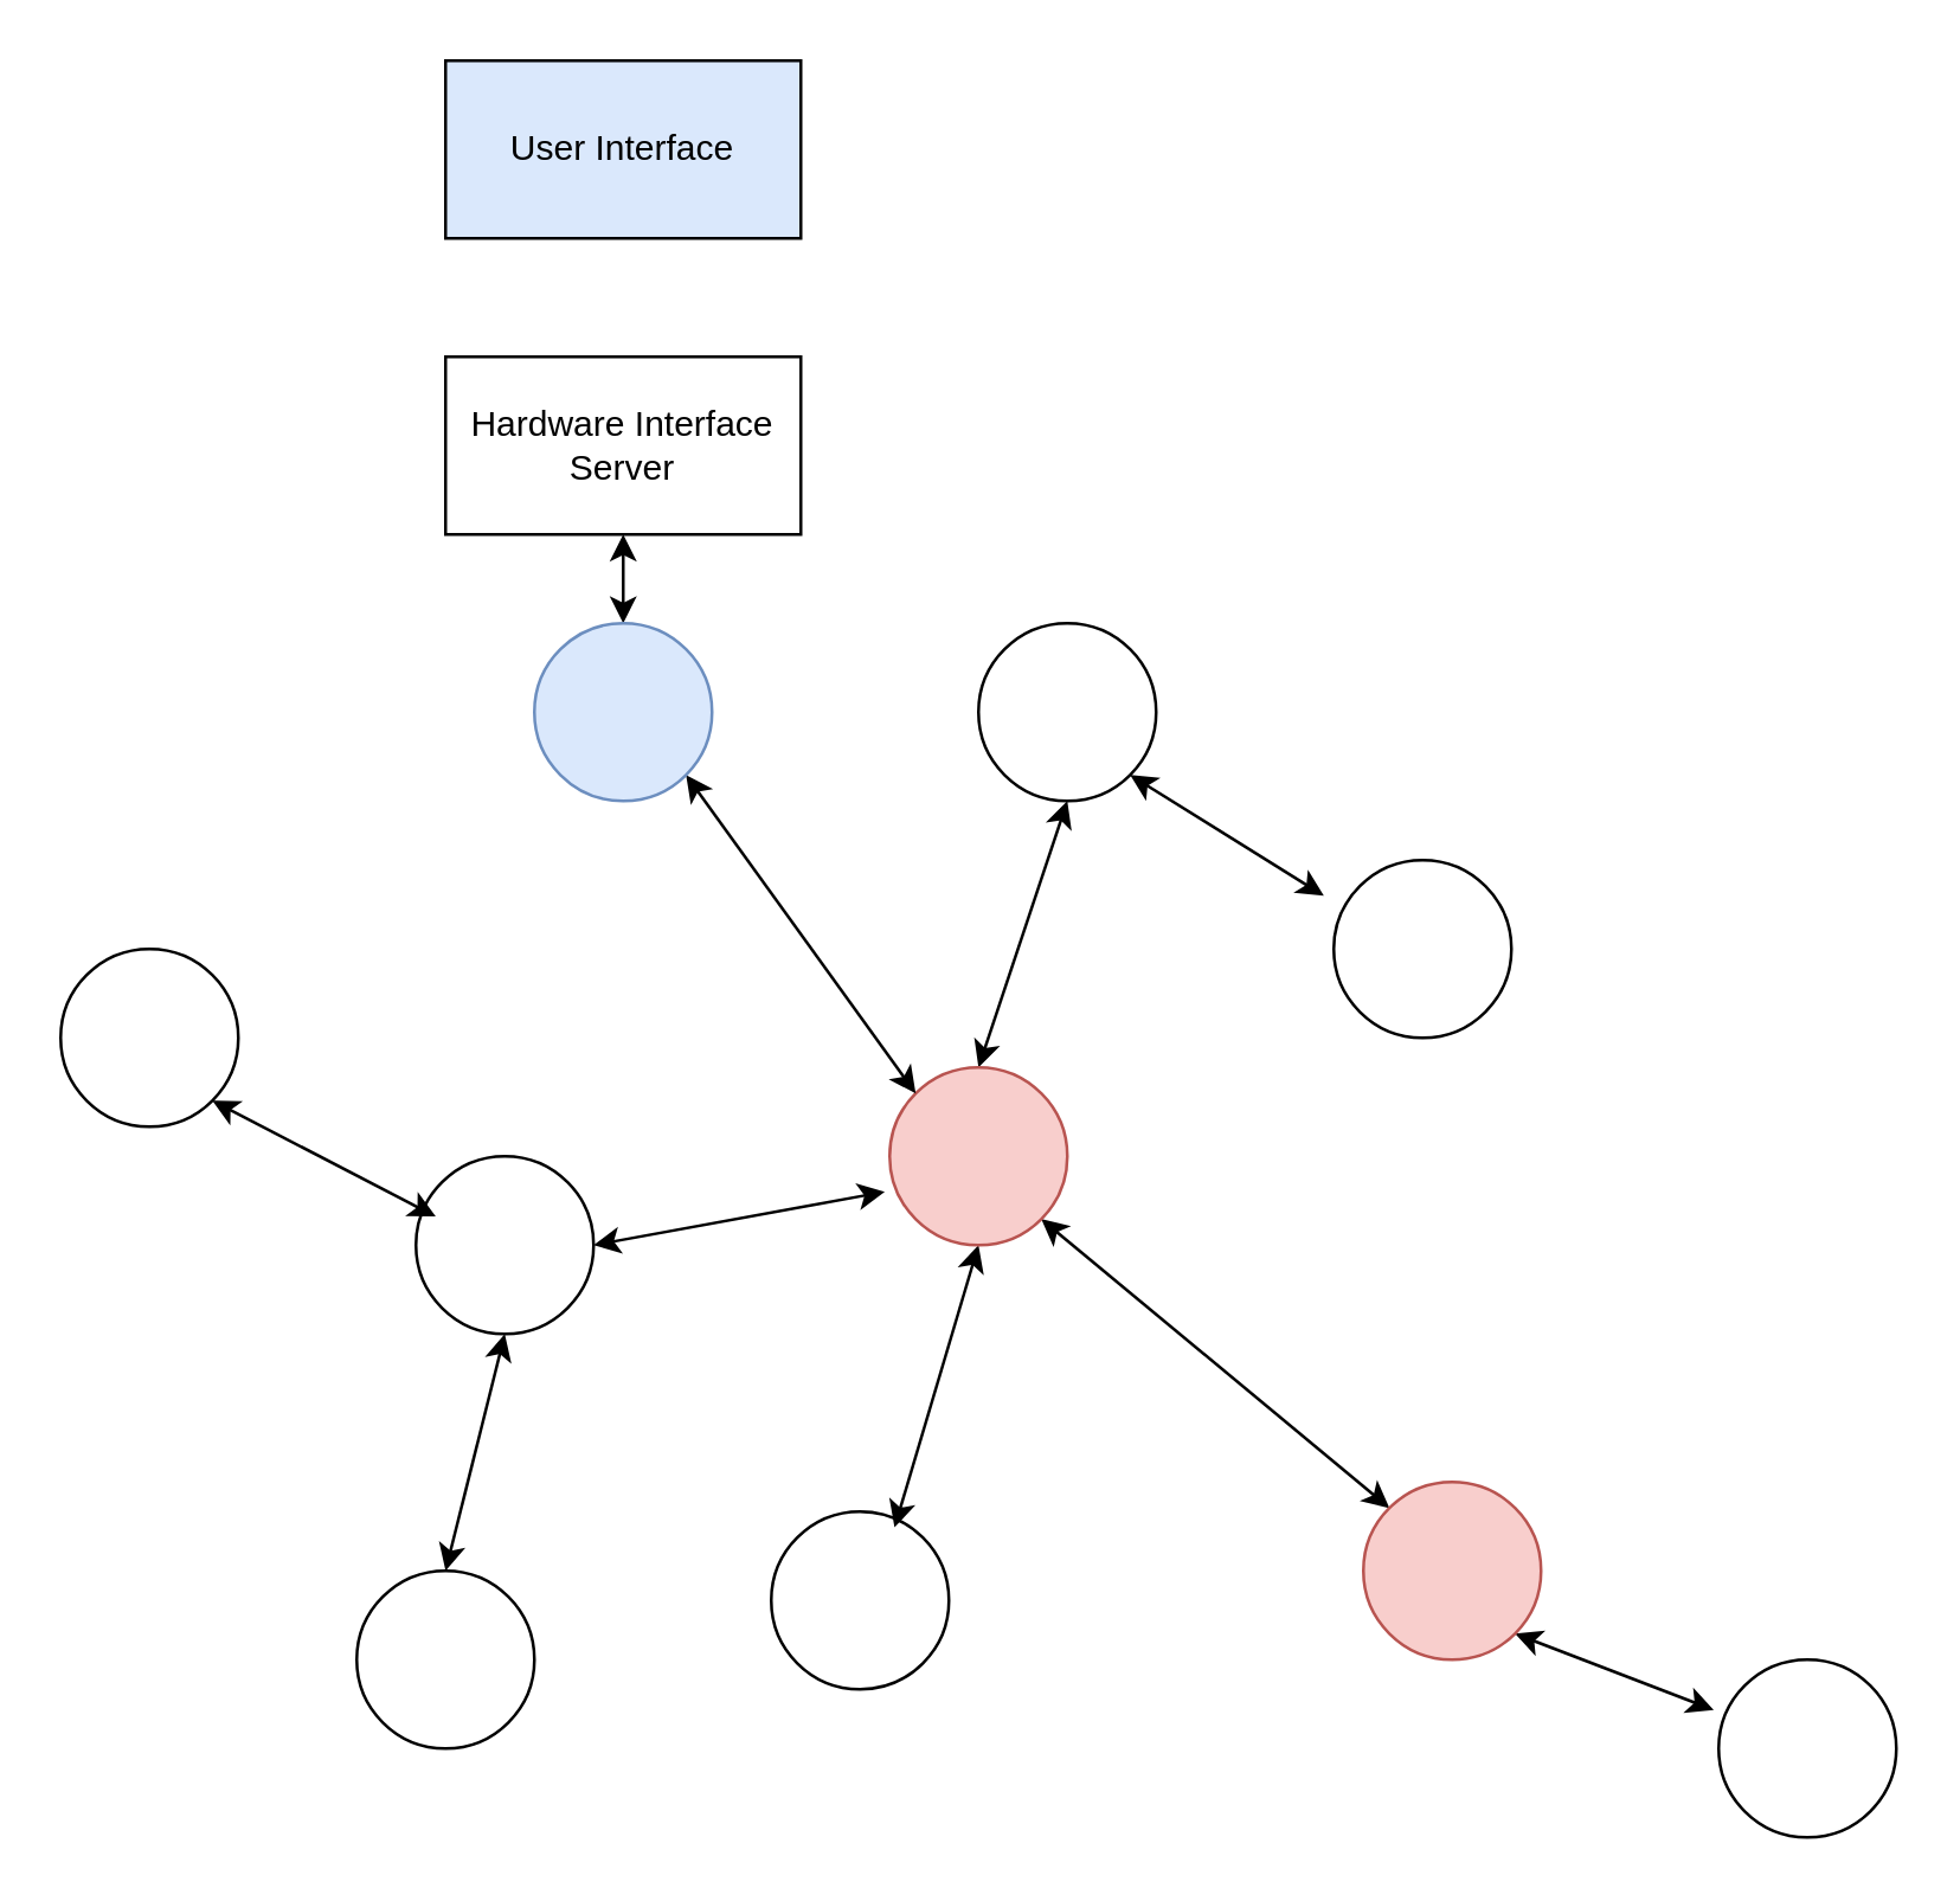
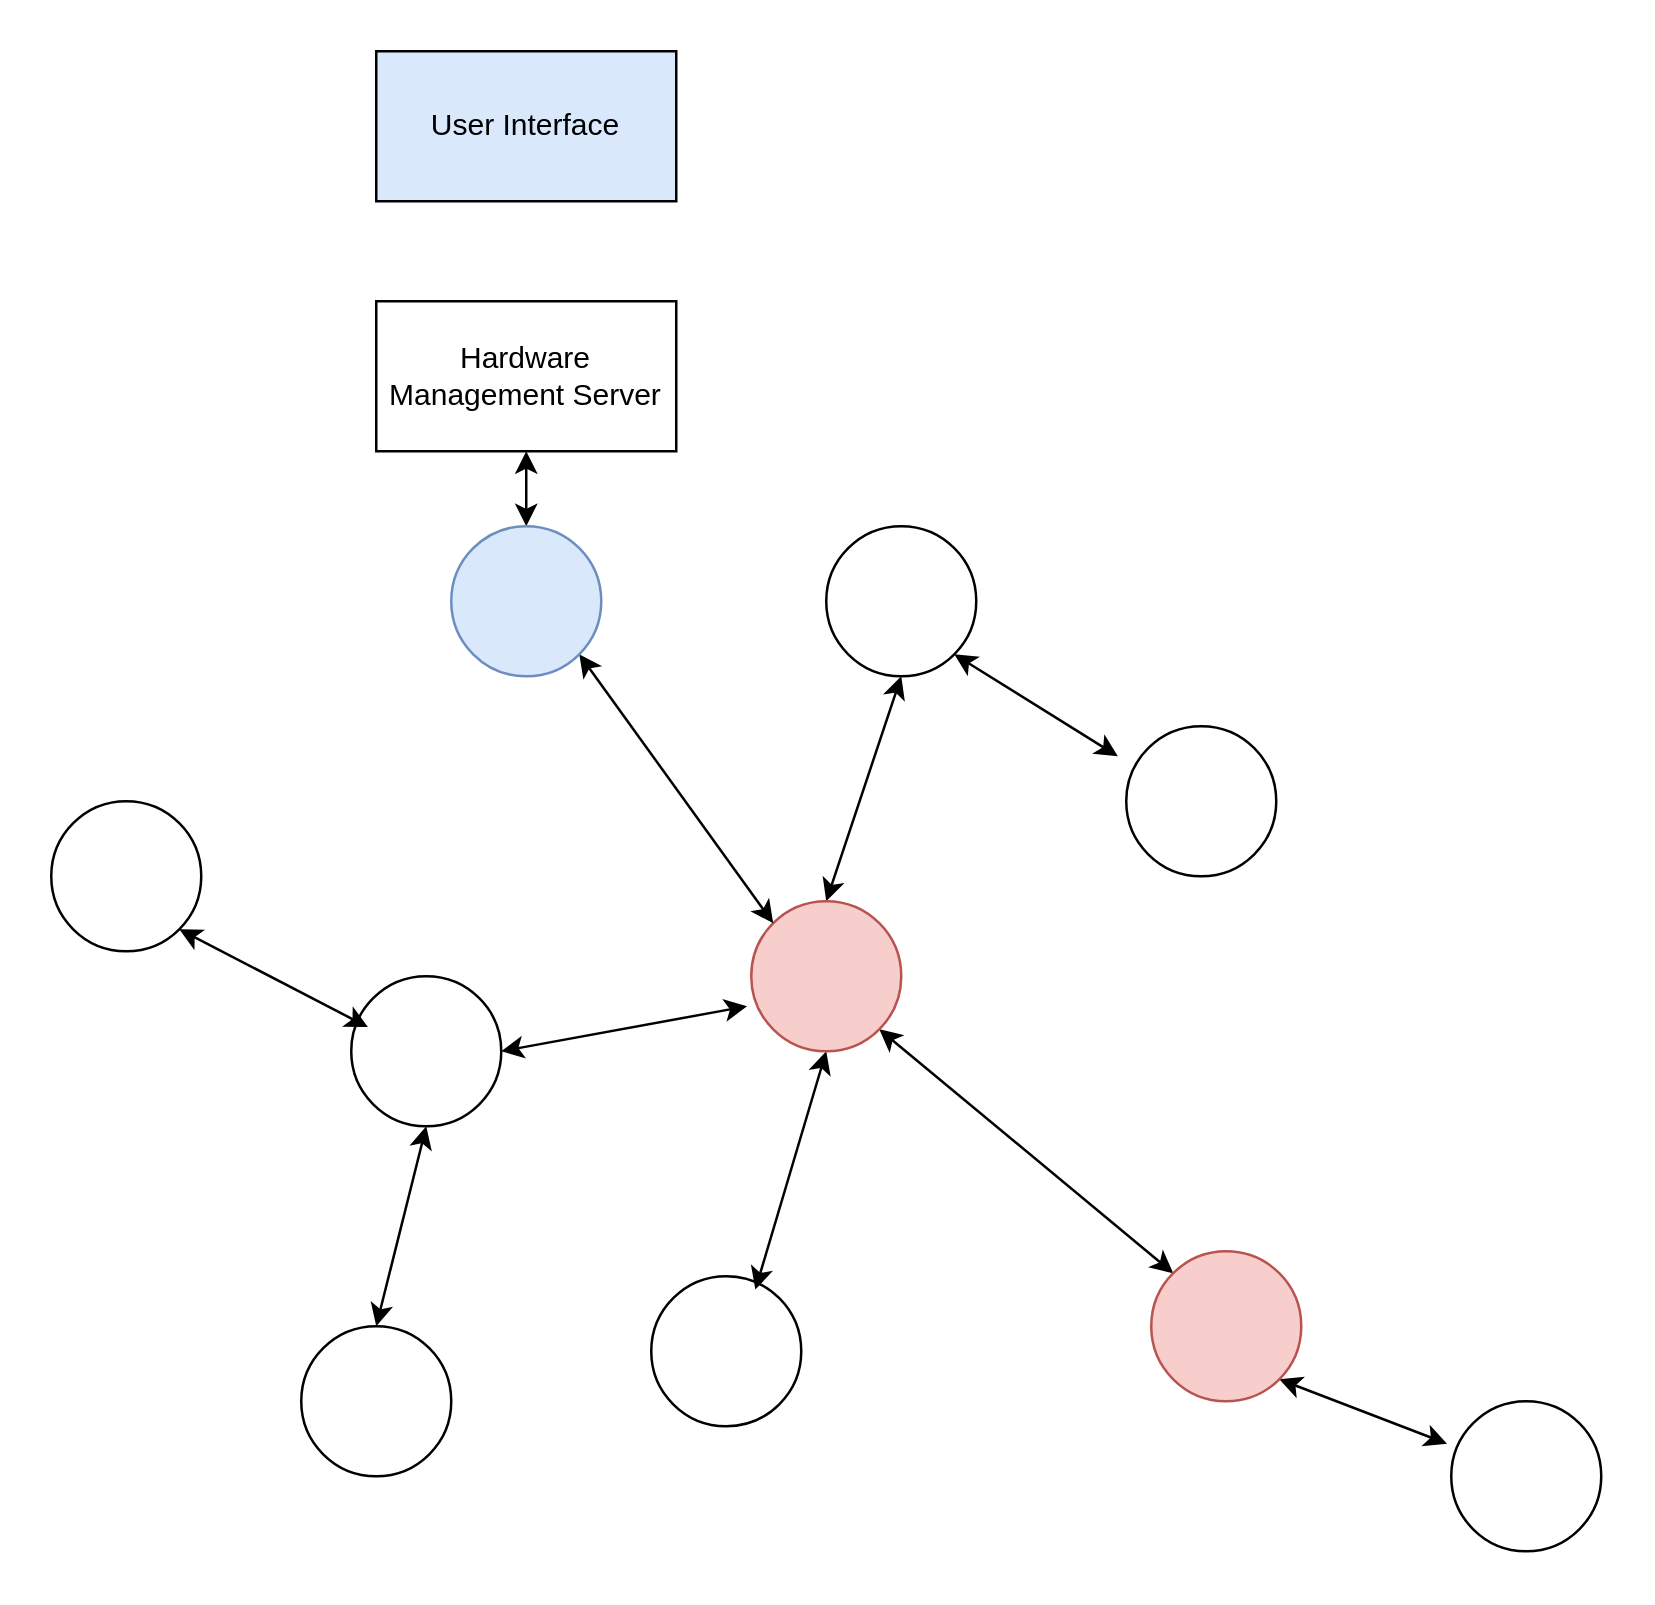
- <mxCell id="22" value="Hardware Interface Server" style="rounded=0;whiteSpace=wrap;html=1;" vertex="1" parent="1"><mxGeometry x="150" y="120" width="120" height="60" as="geometry" /></mxCell>
+ <mxCell id="22" value="Hardware Management Server" style="rounded=0;whiteSpace=wrap;html=1;" vertex="1" parent="1"><mxGeometry x="150" y="120" width="120" height="60" as="geometry" /></mxCell>
